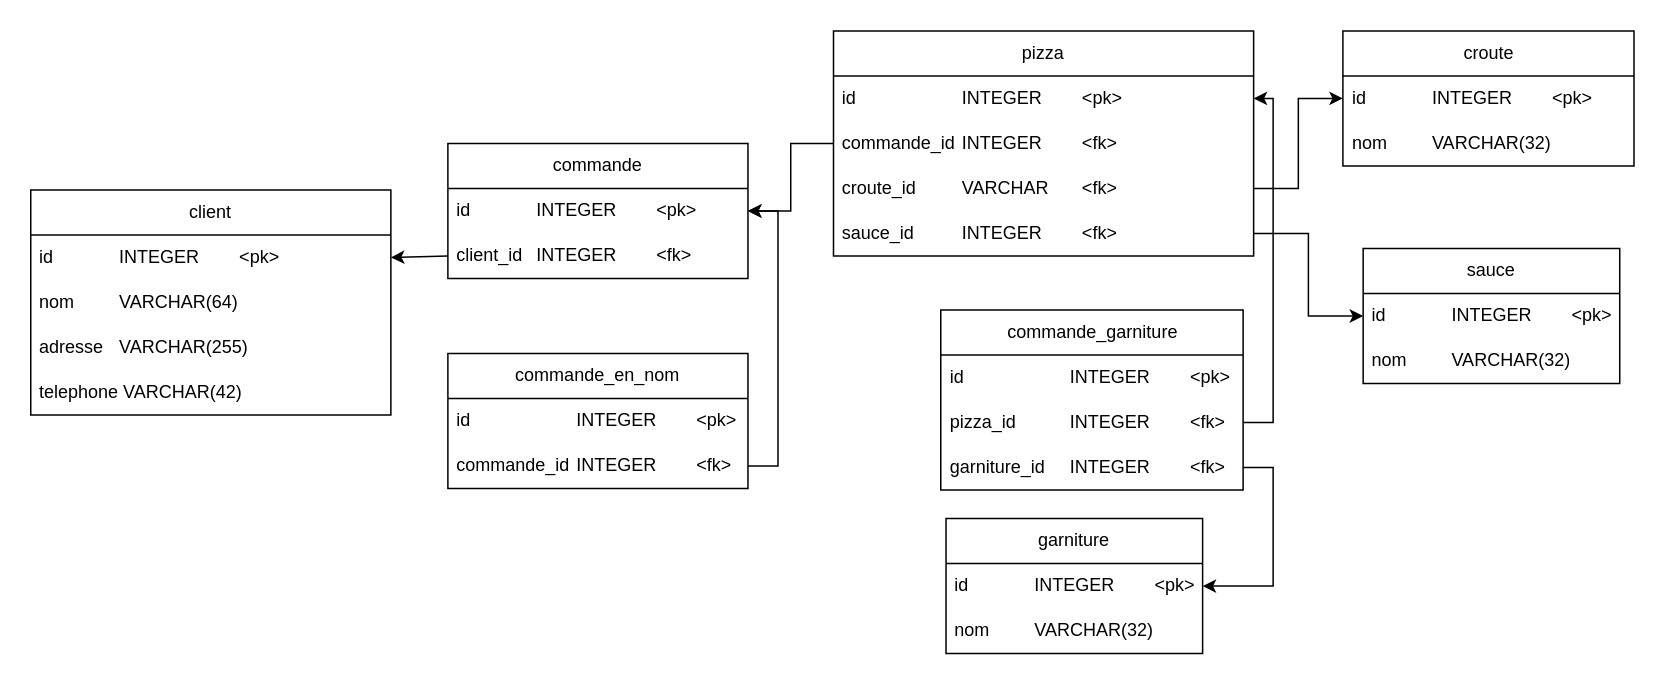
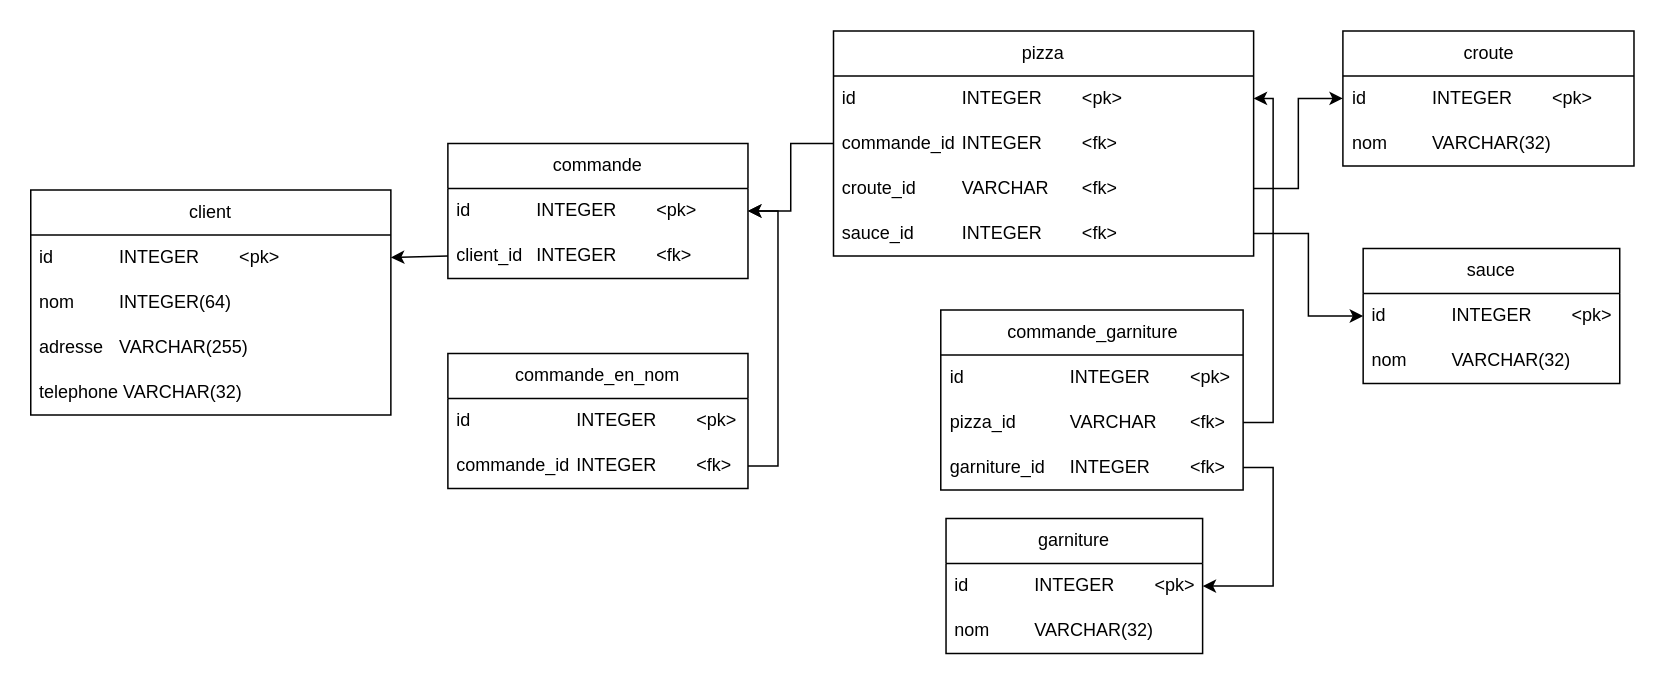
- <mxCell id="4" value="nom&lt;span style=&quot;white-space: pre;&quot;&gt;&#09;&lt;span style=&quot;white-space: pre;&quot;&gt;&#09;&lt;/span&gt;&lt;/span&gt;VARCHAR(64)" style="text;strokeColor=none;fillColor=none;align=left;verticalAlign=middle;spacingLeft=4;spacingRight=4;overflow=hidden;points=[[0,0.5],[1,0.5]];portConstraint=eastwest;rotatable=0;whiteSpace=wrap;html=1;" parent="2" vertex="1"><mxGeometry y="60" width="240" height="30" as="geometry" /></mxCell>
+ <mxCell id="4" value="nom&lt;span style=&quot;white-space: pre;&quot;&gt;&#09;&lt;span style=&quot;white-space: pre;&quot;&gt;&#09;&lt;/span&gt;&lt;/span&gt;INTEGER(64)" style="text;strokeColor=none;fillColor=none;align=left;verticalAlign=middle;spacingLeft=4;spacingRight=4;overflow=hidden;points=[[0,0.5],[1,0.5]];portConstraint=eastwest;rotatable=0;whiteSpace=wrap;html=1;" parent="2" vertex="1"><mxGeometry y="60" width="240" height="30" as="geometry" /></mxCell>
- <mxCell id="6" value="telephone VARCHAR(42)" style="text;strokeColor=none;fillColor=none;align=left;verticalAlign=middle;spacingLeft=4;spacingRight=4;overflow=hidden;points=[[0,0.5],[1,0.5]];portConstraint=eastwest;rotatable=0;whiteSpace=wrap;html=1;" parent="2" vertex="1"><mxGeometry y="120" width="240" height="30" as="geometry" /></mxCell>
+ <mxCell id="6" value="telephone VARCHAR(32)" style="text;strokeColor=none;fillColor=none;align=left;verticalAlign=middle;spacingLeft=4;spacingRight=4;overflow=hidden;points=[[0,0.5],[1,0.5]];portConstraint=eastwest;rotatable=0;whiteSpace=wrap;html=1;" parent="2" vertex="1"><mxGeometry y="120" width="240" height="30" as="geometry" /></mxCell>
- <mxCell id="32" value="pizza_id&lt;span style=&quot;white-space: pre;&quot;&gt;&#09;&lt;span style=&quot;white-space: pre;&quot;&gt;&#09;&lt;/span&gt;&lt;/span&gt;INTEGER&lt;span style=&quot;white-space: pre;&quot;&gt;&lt;span style=&quot;white-space: pre;&quot;&gt;&#09;&lt;/span&gt;&lt;/span&gt;&amp;lt;fk&amp;gt;" style="text;strokeColor=none;fillColor=none;align=left;verticalAlign=middle;spacingLeft=4;spacingRight=4;overflow=hidden;points=[[0,0.5],[1,0.5]];portConstraint=eastwest;rotatable=0;whiteSpace=wrap;html=1;" parent="30" vertex="1"><mxGeometry y="60" width="201.5" height="30" as="geometry" /></mxCell>
+ <mxCell id="32" value="pizza_id&lt;span style=&quot;white-space: pre;&quot;&gt;&#09;&lt;span style=&quot;white-space: pre;&quot;&gt;&#09;&lt;/span&gt;&lt;/span&gt;VARCHAR&lt;span style=&quot;white-space: pre;&quot;&gt;&lt;span style=&quot;white-space: pre;&quot;&gt;&#09;&lt;/span&gt;&lt;/span&gt;&amp;lt;fk&amp;gt;" style="text;strokeColor=none;fillColor=none;align=left;verticalAlign=middle;spacingLeft=4;spacingRight=4;overflow=hidden;points=[[0,0.5],[1,0.5]];portConstraint=eastwest;rotatable=0;whiteSpace=wrap;html=1;" parent="30" vertex="1"><mxGeometry y="60" width="201.5" height="30" as="geometry" /></mxCell>
